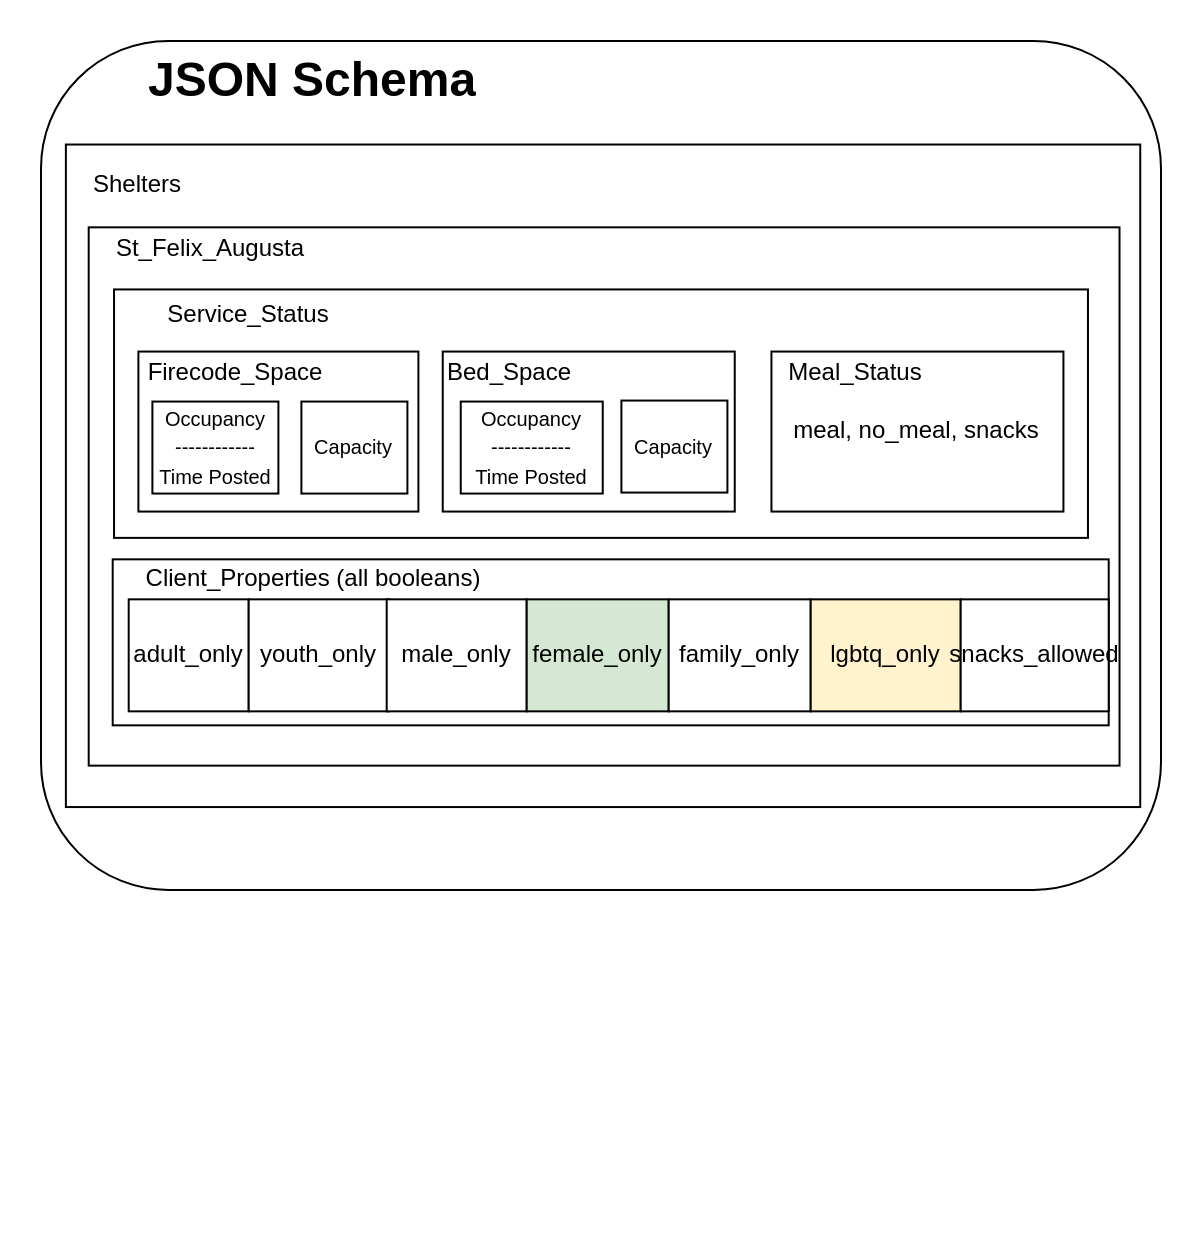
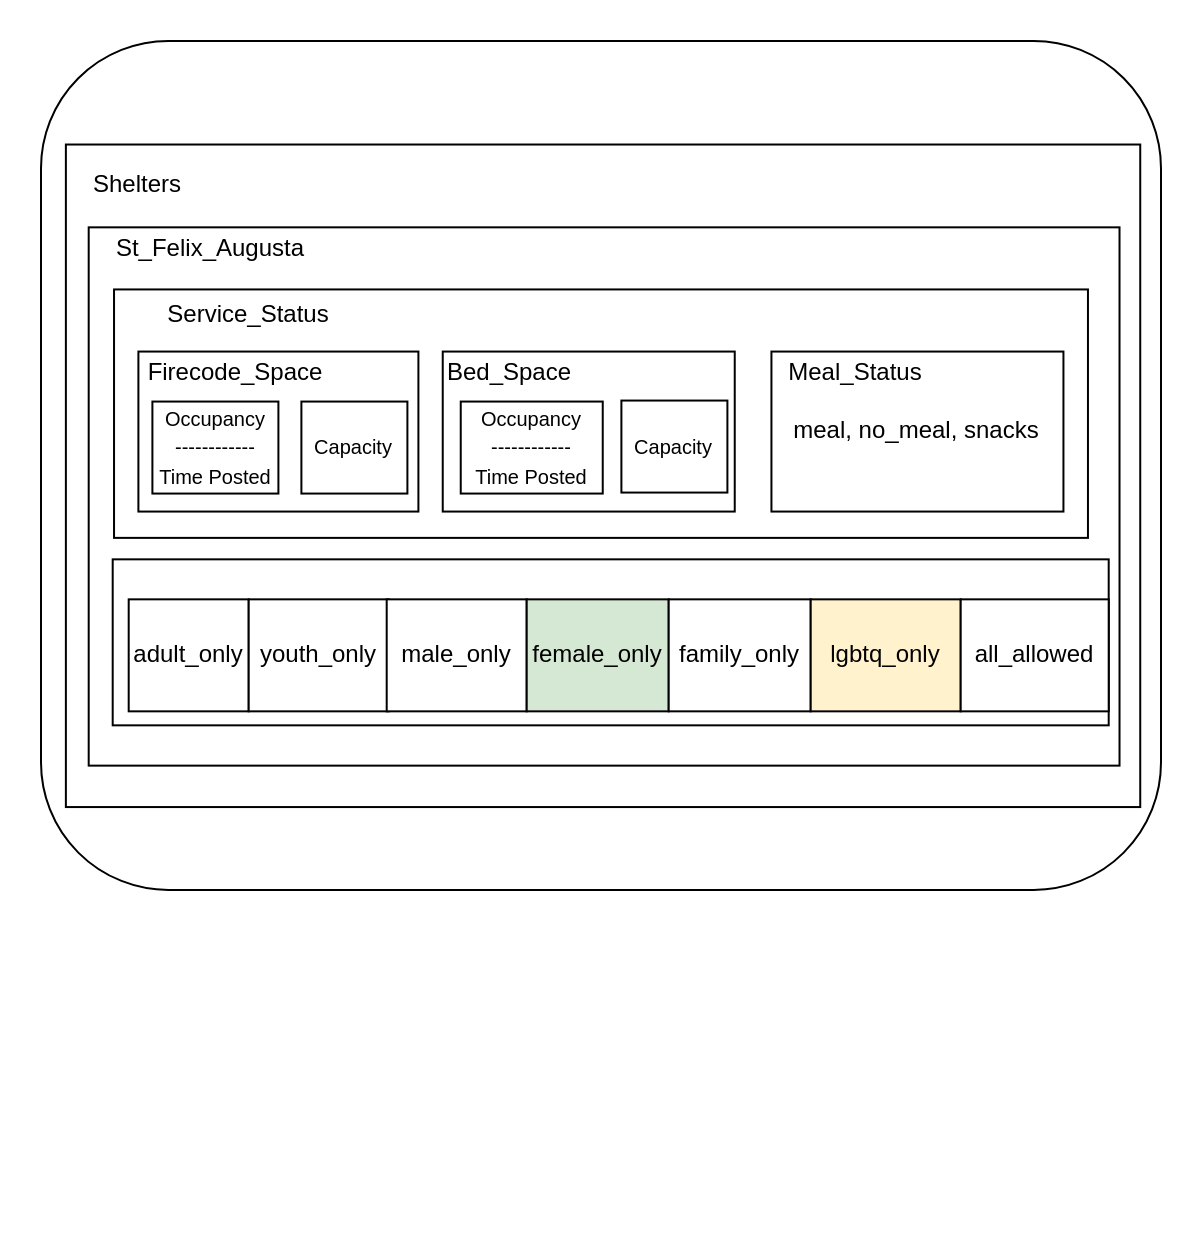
- <mxCell id="4" value="&lt;h1&gt;&lt;span&gt;JSON Schema&lt;/span&gt;&lt;/h1&gt;&lt;h1&gt;&lt;br&gt;&lt;/h1&gt;" style="text;html=1;strokeColor=none;fillColor=none;spacing=5;spacingTop=-20;whiteSpace=wrap;overflow=hidden;rounded=0;" parent="2" vertex="1"><mxGeometry x="48.848" width="231.304" height="41.408" as="geometry" /></mxCell>
- <mxCell id="27" value="Client_Properties (all booleans)" style="text;html=1;strokeColor=none;fillColor=none;align=center;verticalAlign=middle;whiteSpace=wrap;rounded=0;" parent="7" vertex="1"><mxGeometry x="25" y="166" width="175" height="20" as="geometry" /></mxCell>
- <mxCell id="34" value="snacks_allowed" style="rounded=0;whiteSpace=wrap;html=1;" parent="7" vertex="1"><mxGeometry x="436" y="186" width="74" height="56" as="geometry" /></mxCell>
+ <mxCell id="34" value="all_allowed" style="rounded=0;whiteSpace=wrap;html=1;" parent="7" vertex="1"><mxGeometry x="436" y="186" width="74" height="56" as="geometry" /></mxCell>
